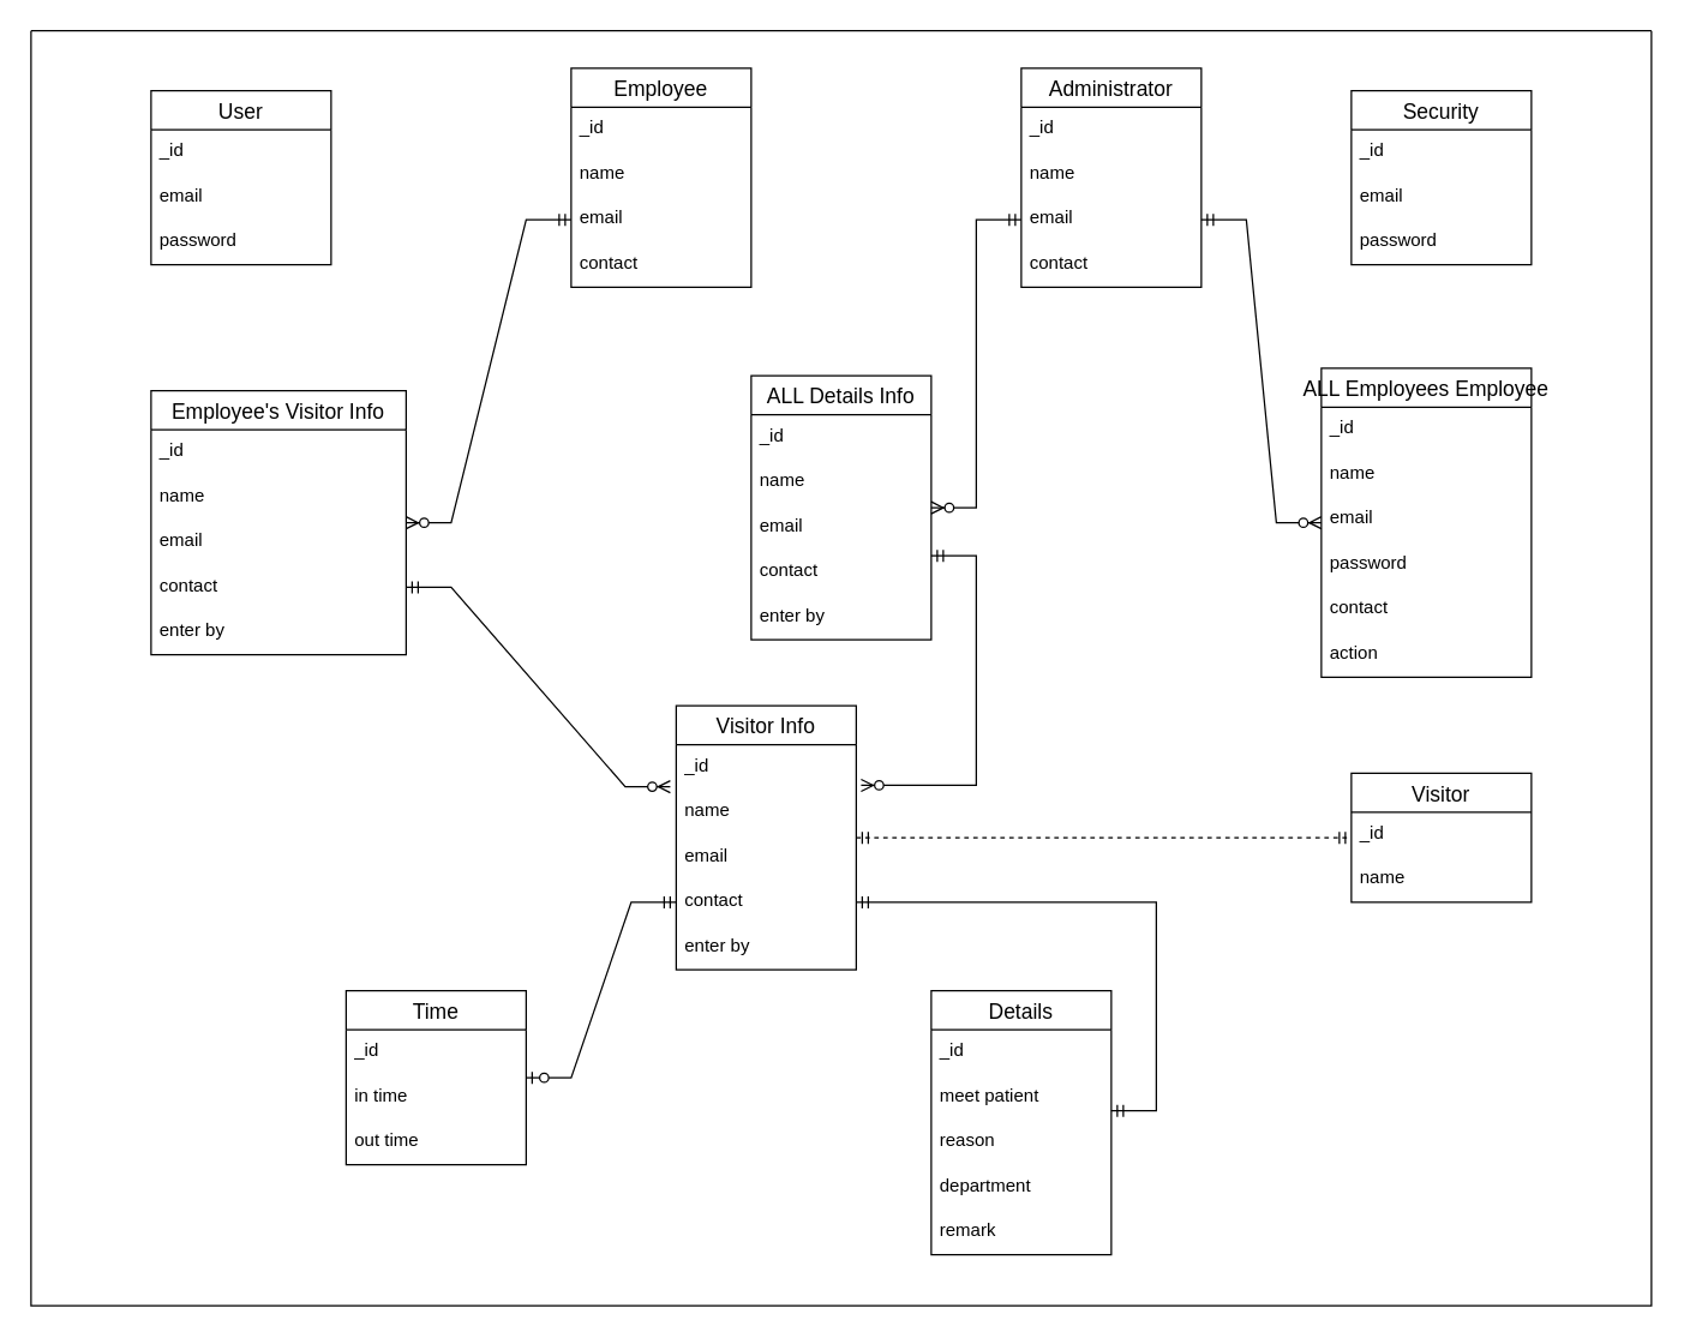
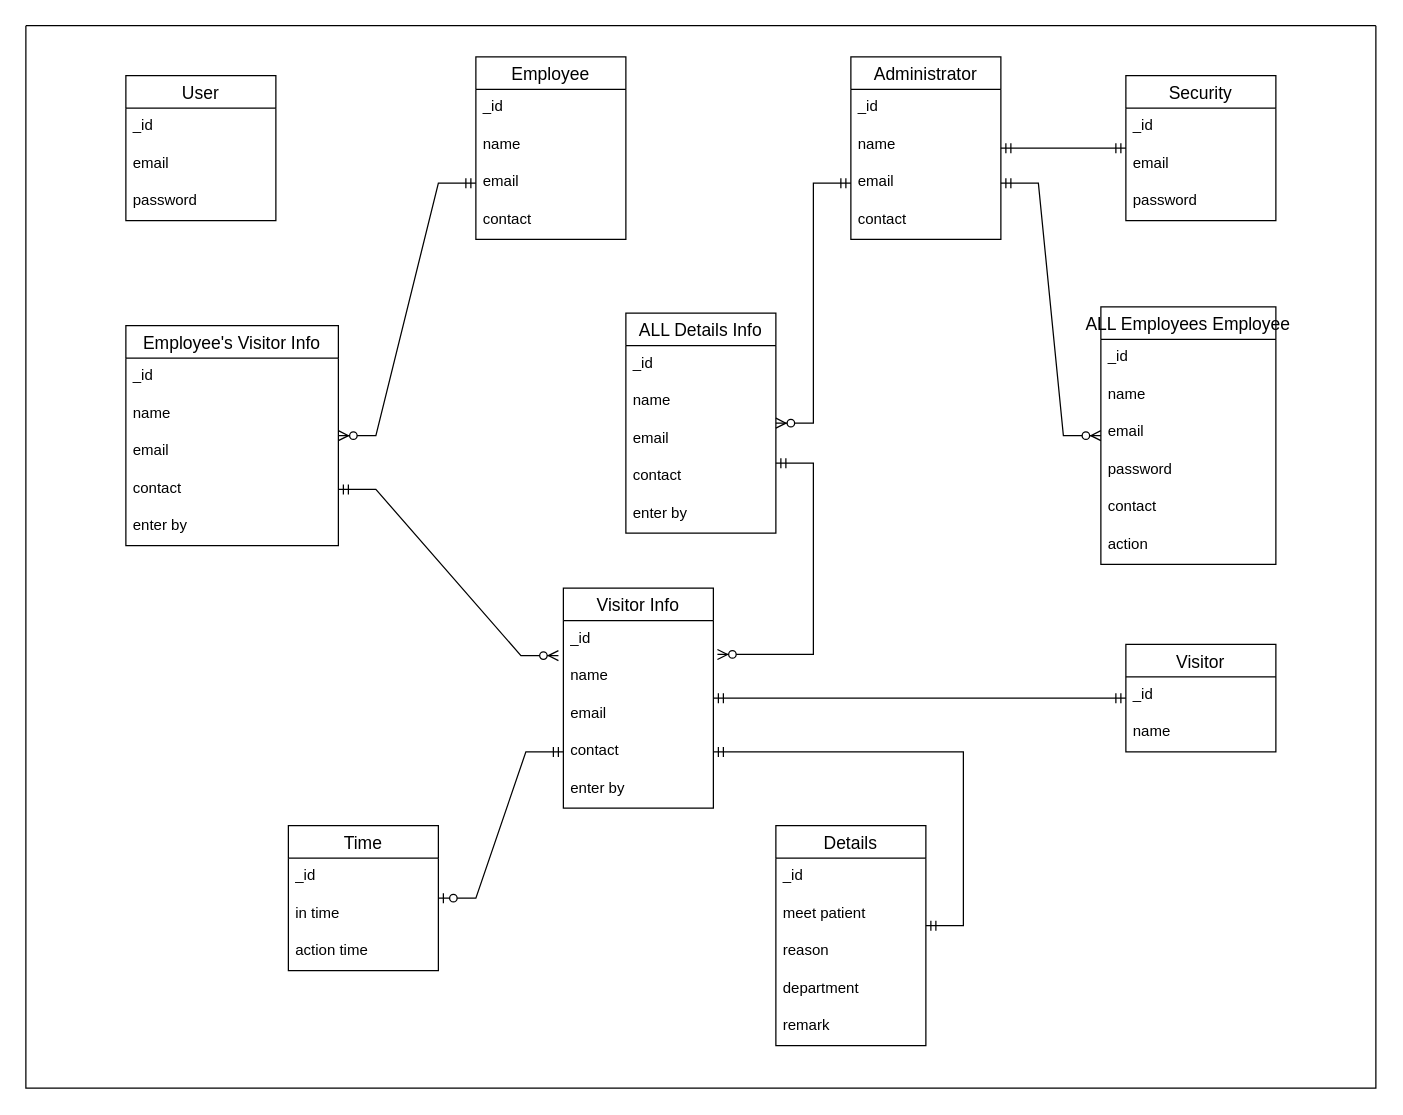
+ <mxCell id="55" value="" style="edgeStyle=entityRelationEdgeStyle;fontSize=12;html=1;endArrow=ERmandOne;startArrow=ERmandOne;rounded=0;" edge="1" parent="1" source="21" target="6"><mxGeometry width="100" height="100" relative="1" as="geometry"><mxPoint x="630" y="310" as="sourcePoint" /><mxPoint x="730" y="210" as="targetPoint" /></mxGeometry></mxCell>
- <mxCell id="59" value="" style="edgeStyle=entityRelationEdgeStyle;fontSize=12;html=1;endArrow=ERmandOne;startArrow=ERmandOne;rounded=0;dashed=1;" edge="1" parent="1" source="10" target="65"><mxGeometry width="100" height="100" relative="1" as="geometry"><mxPoint x="230" y="128" as="sourcePoint" /><mxPoint x="390" y="128" as="targetPoint" /></mxGeometry></mxCell>
+ <mxCell id="59" value="" style="edgeStyle=entityRelationEdgeStyle;fontSize=12;html=1;endArrow=ERmandOne;startArrow=ERmandOne;rounded=0;" edge="1" parent="1" source="10" target="65"><mxGeometry width="100" height="100" relative="1" as="geometry"><mxPoint x="230" y="128" as="sourcePoint" /><mxPoint x="390" y="128" as="targetPoint" /></mxGeometry></mxCell>
- <mxCell id="54" value="out time" style="text;strokeColor=none;fillColor=none;spacingLeft=4;spacingRight=4;overflow=hidden;rotatable=0;points=[[0,0.5],[1,0.5]];portConstraint=eastwest;fontSize=12;" vertex="1" parent="51"><mxGeometry y="86" width="120" height="30" as="geometry" /></mxCell>
+ <mxCell id="54" value="action time" style="text;strokeColor=none;fillColor=none;spacingLeft=4;spacingRight=4;overflow=hidden;rotatable=0;points=[[0,0.5],[1,0.5]];portConstraint=eastwest;fontSize=12;" vertex="1" parent="51"><mxGeometry y="86" width="120" height="30" as="geometry" /></mxCell>
